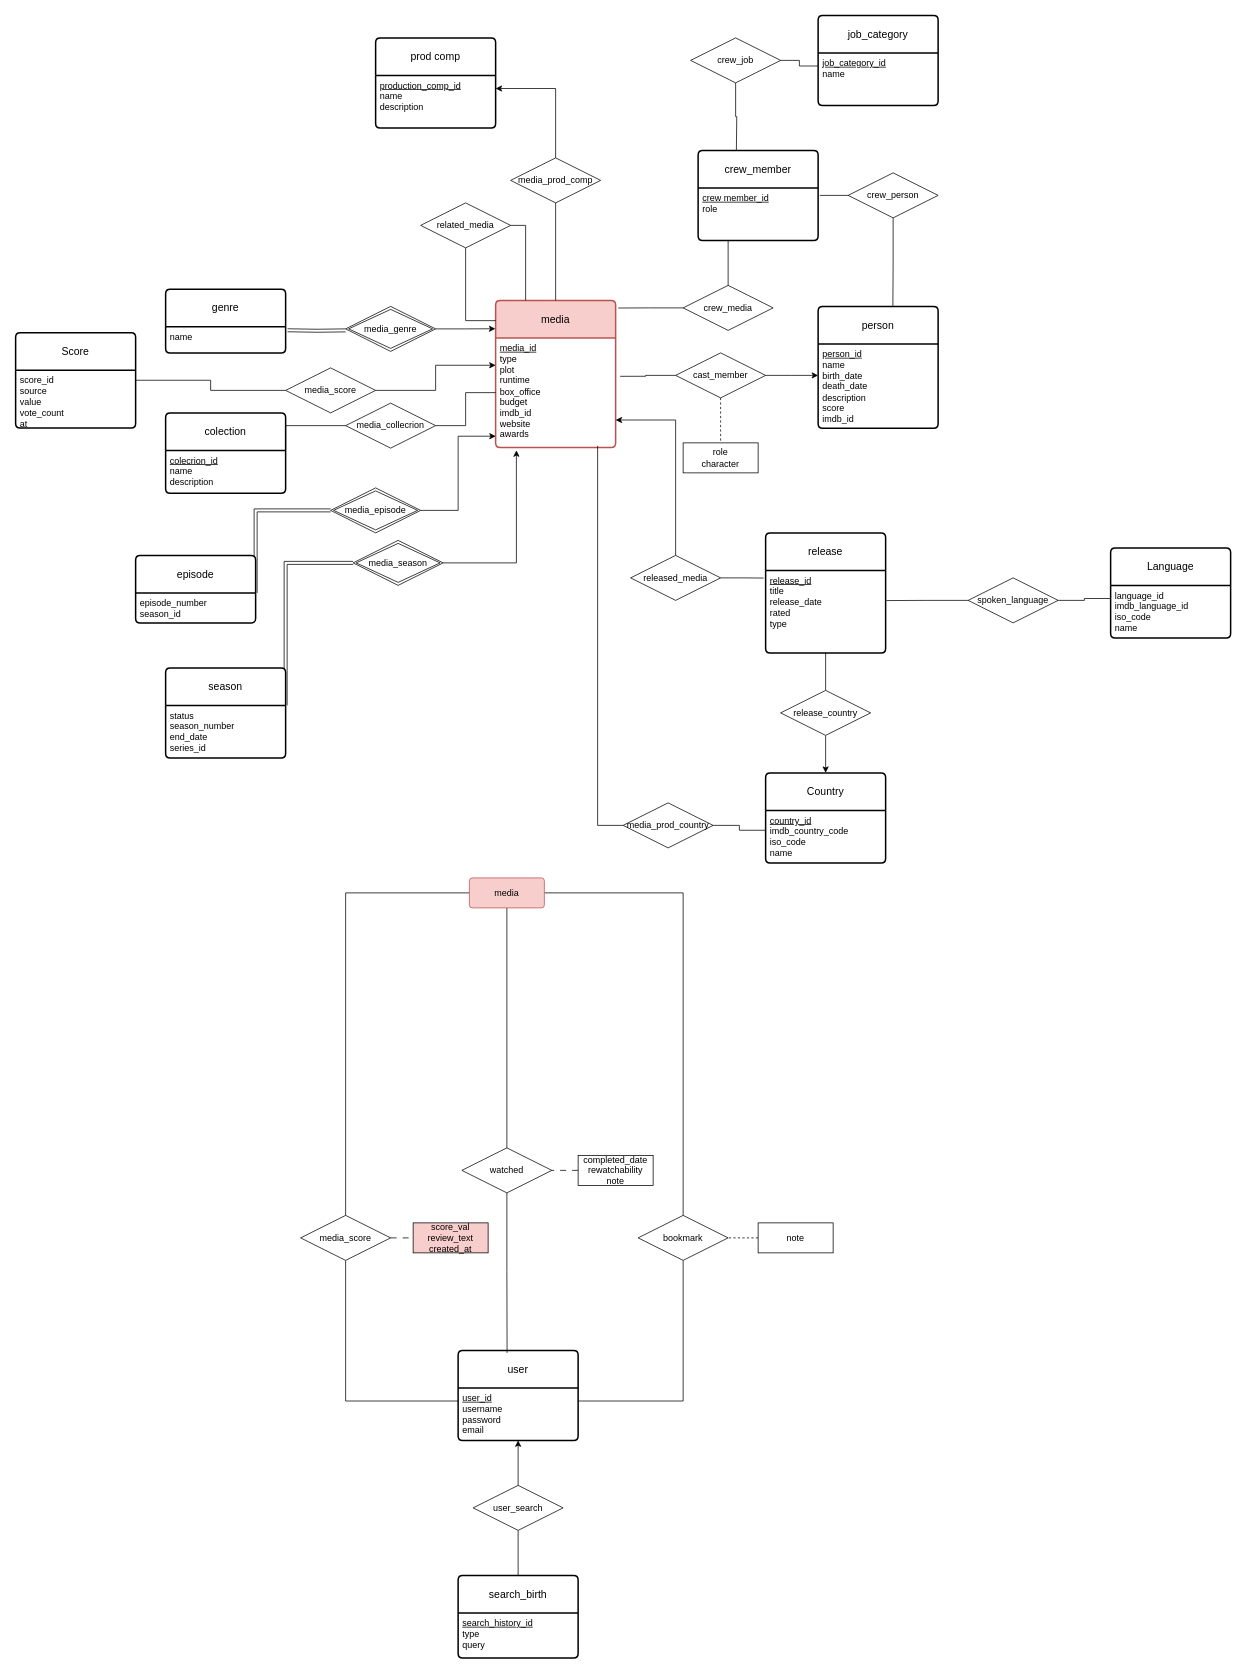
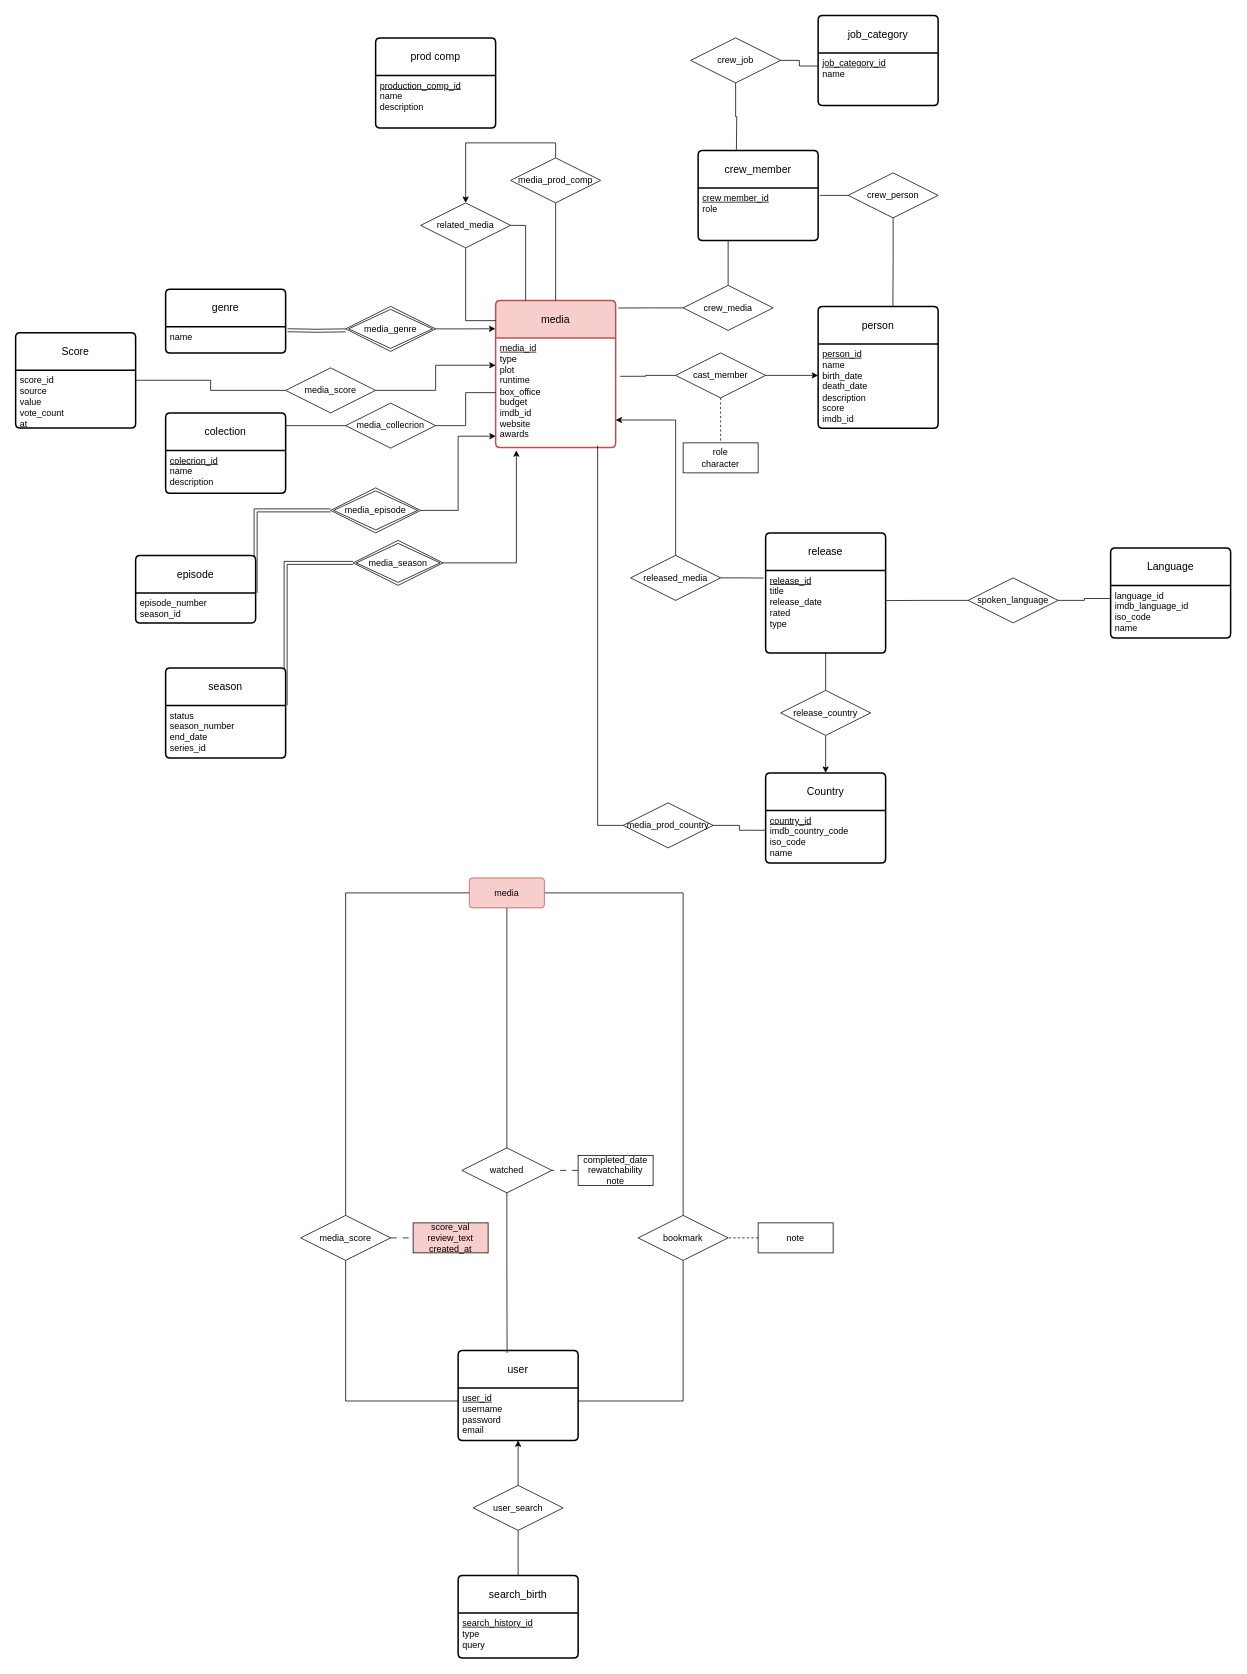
- <mxCell id="35" style="edgeStyle=orthogonalEdgeStyle;rounded=0;orthogonalLoop=1;jettySize=auto;html=1;exitX=0.5;exitY=0;exitDx=0;exitDy=0;entryX=1;entryY=0.25;entryDx=0;entryDy=0;" edge="1" parent="1" source="36" target="30"><mxGeometry relative="1" as="geometry" /></mxCell>
+ <mxCell id="35" style="edgeStyle=orthogonalEdgeStyle;rounded=0;orthogonalLoop=1;jettySize=auto;html=1;exitX=0.5;exitY=0;exitDx=0;exitDy=0;" edge="1" parent="1" source="36" target="32"><mxGeometry relative="1" as="geometry" /></mxCell>
